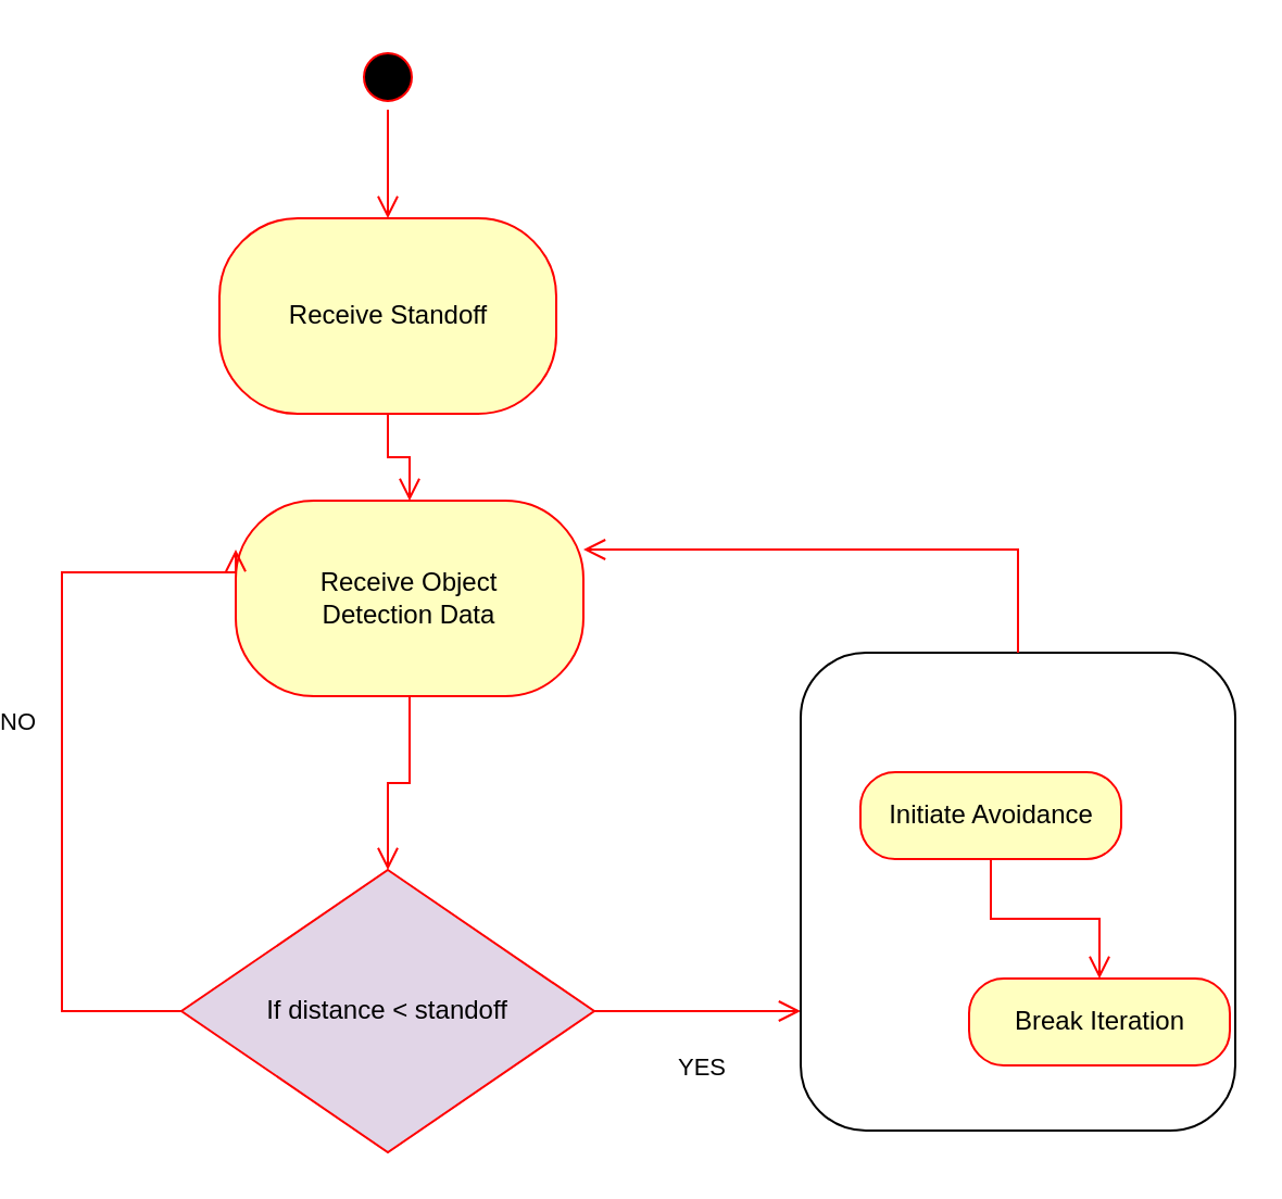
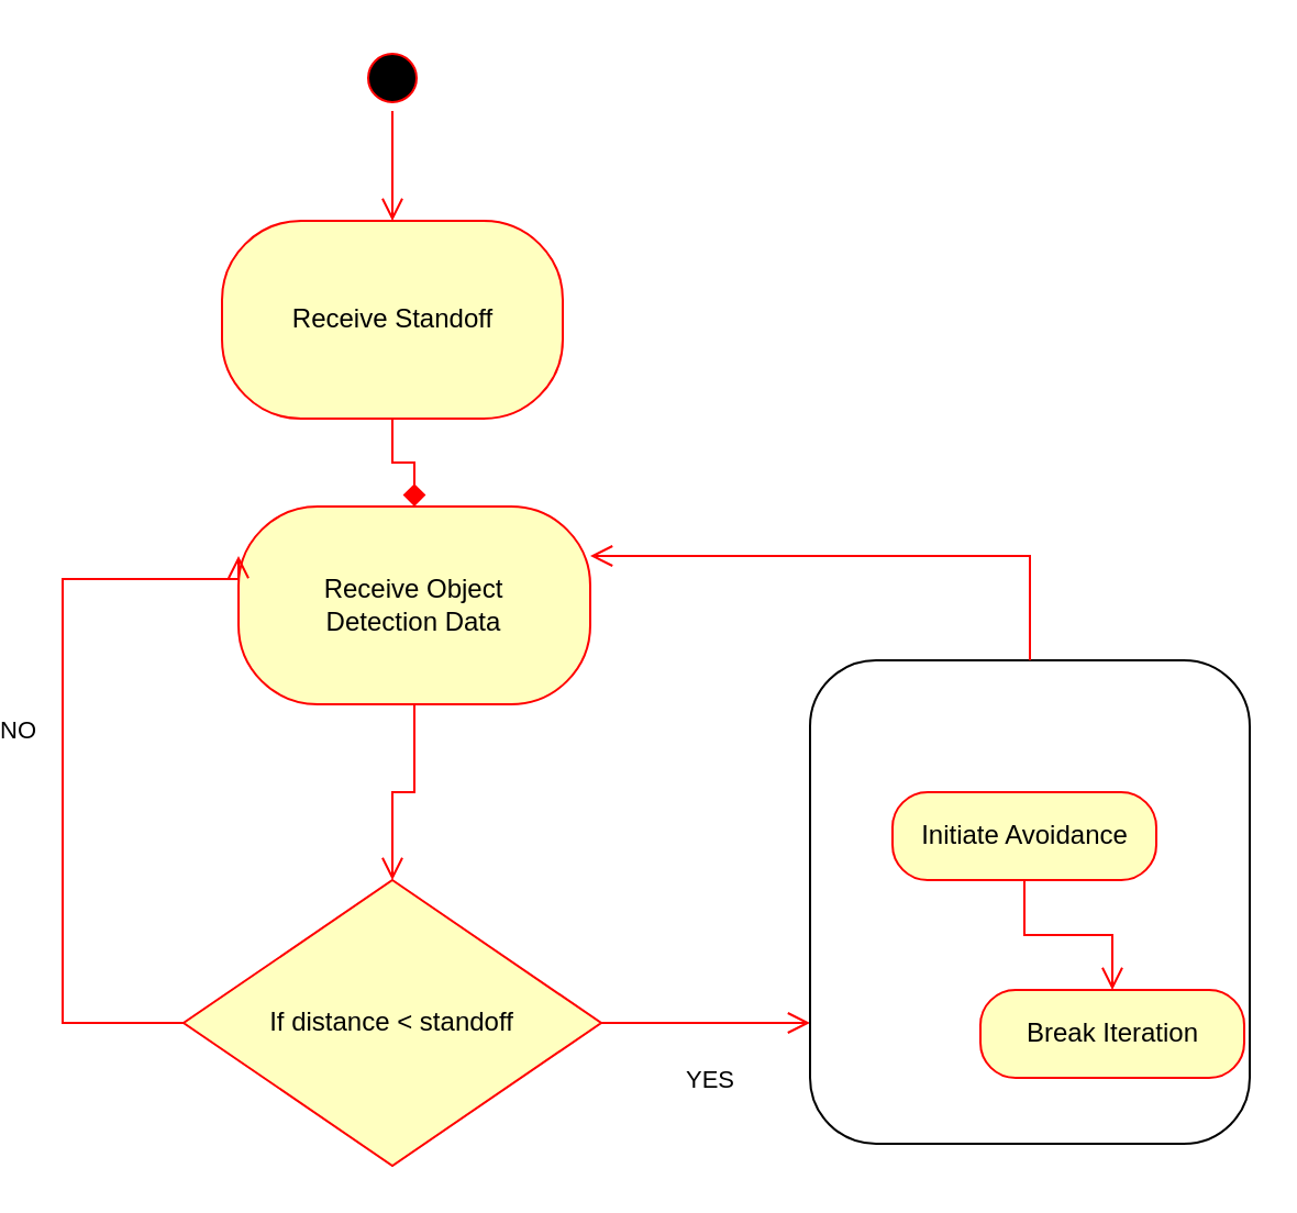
- <mxCell id="5" value="" style="edgeStyle=orthogonalEdgeStyle;html=1;verticalAlign=bottom;endArrow=open;endSize=8;strokeColor=#ff0000;rounded=0;entryX=0.5;entryY=0;entryDx=0;entryDy=0;" edge="1" source="4" parent="1" target="6"><mxGeometry relative="1" as="geometry"><mxPoint x="170.5" y="270" as="targetPoint" /></mxGeometry></mxCell>
+ <mxCell id="5" value="" style="edgeStyle=orthogonalEdgeStyle;html=1;verticalAlign=bottom;endArrow=diamond;endSize=8;strokeColor=#ff0000;rounded=0;entryX=0.5;entryY=0;entryDx=0;entryDy=0;" edge="1" source="4" parent="1" target="6"><mxGeometry relative="1" as="geometry"><mxPoint x="170.5" y="270" as="targetPoint" /></mxGeometry></mxCell>
- <mxCell id="11" value="Initiate Avoidance" style="rounded=1;whiteSpace=wrap;html=1;arcSize=40;fontColor=#000000;fillColor=#ffffc0;strokeColor=#ff0000;" vertex="1" parent="1"><mxGeometry x="387.5" y="355" width="120" height="40" as="geometry" /></mxCell>
+ <mxCell id="11" value="Initiate Avoidance" style="rounded=1;whiteSpace=wrap;html=1;arcSize=40;fontColor=#000000;fillColor=#ffffc0;strokeColor=#ff0000;" vertex="1" parent="1"><mxGeometry x="397.5" y="360" width="120" height="40" as="geometry" /></mxCell>
- <mxCell id="8" value="If distance &amp;lt; standoff" style="rhombus;whiteSpace=wrap;html=1;fillColor=#e1d5e7;strokeColor=#ff0000;" vertex="1" parent="1"><mxGeometry x="75" y="400" width="190" height="130" as="geometry" /></mxCell>
+ <mxCell id="8" value="If distance &amp;lt; standoff" style="rhombus;whiteSpace=wrap;html=1;fillColor=#ffffc0;strokeColor=#ff0000;" vertex="1" parent="1"><mxGeometry x="75" y="400" width="190" height="130" as="geometry" /></mxCell>
